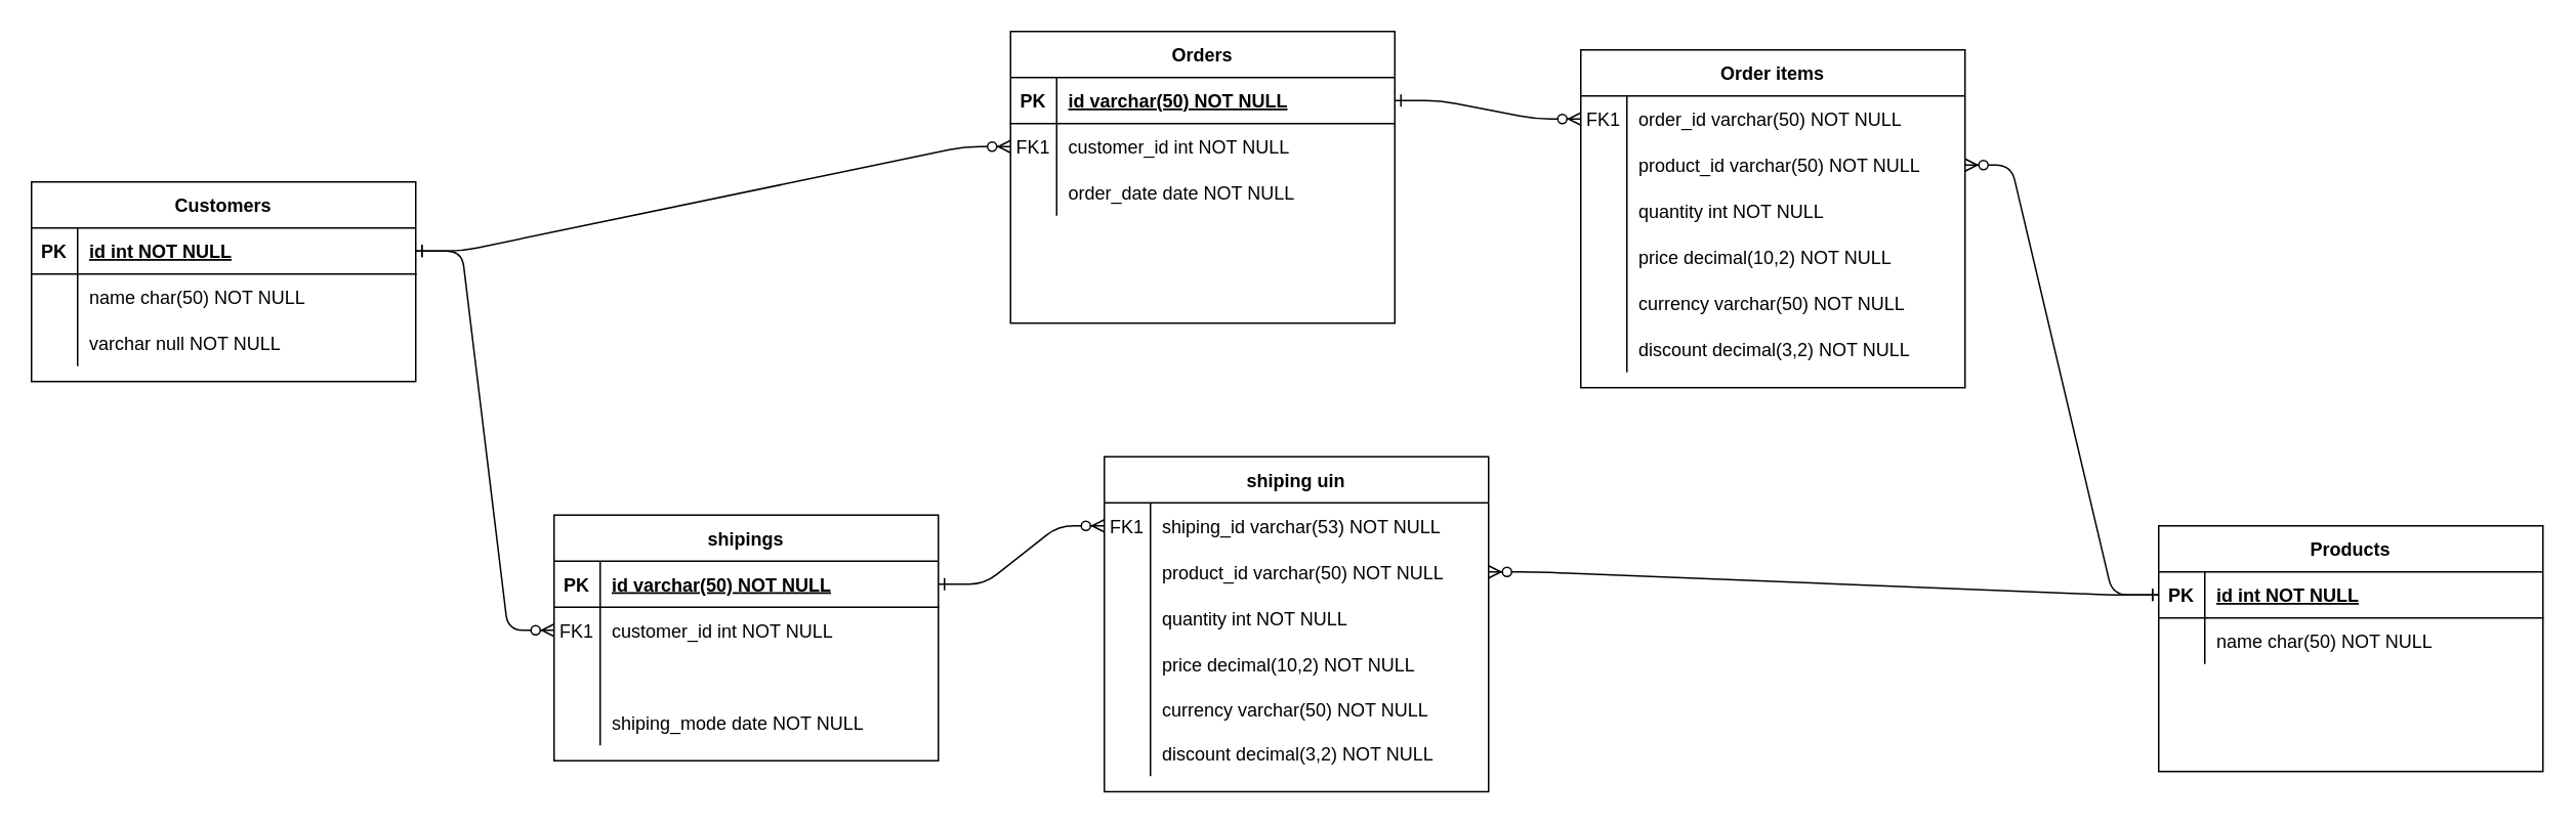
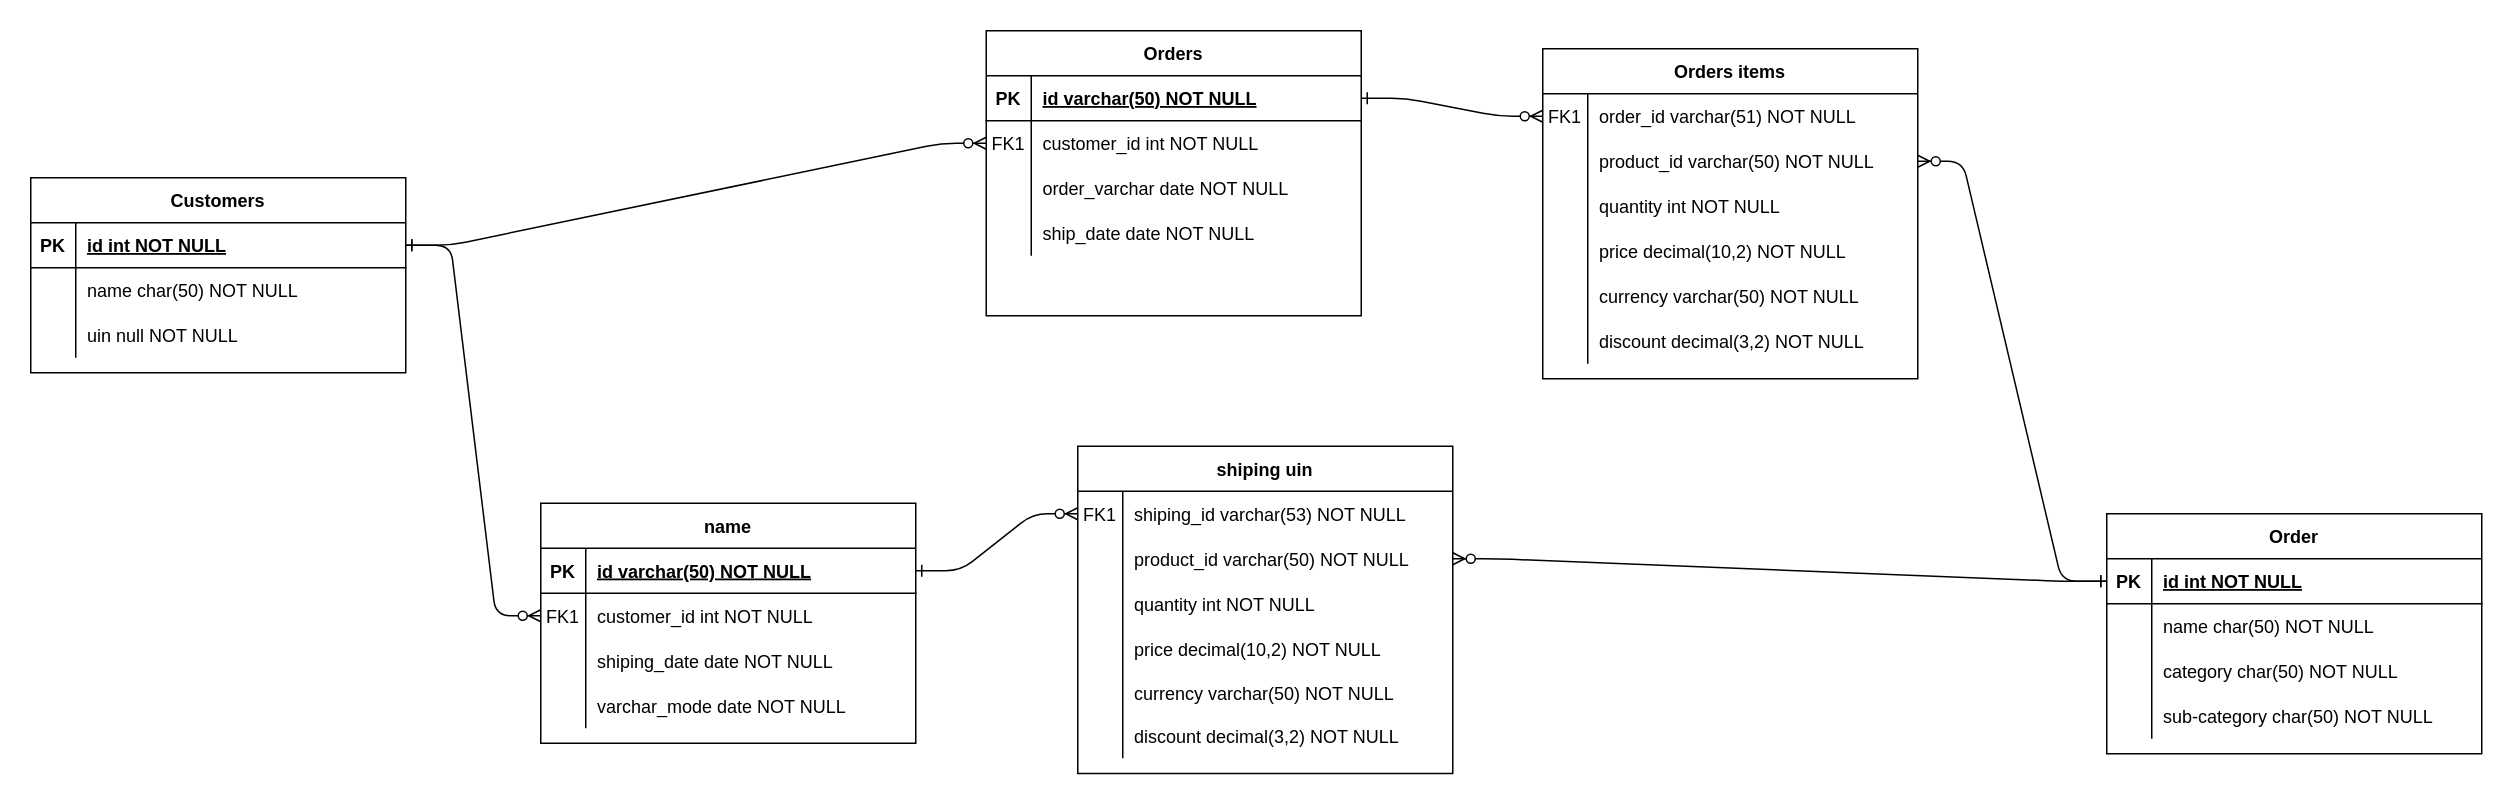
- <mxCell id="19" value="Order items" style="shape=table;startSize=30;container=1;collapsible=1;childLayout=tableLayout;fixedRows=1;rowLines=0;fontStyle=1;align=center;resizeLast=1;" parent="1" vertex="1"><mxGeometry x="1028" y="32" width="250" height="220" as="geometry" /></mxCell>
+ <mxCell id="19" value="Orders items" style="shape=table;startSize=30;container=1;collapsible=1;childLayout=tableLayout;fixedRows=1;rowLines=0;fontStyle=1;align=center;resizeLast=1;" parent="1" vertex="1"><mxGeometry x="1028" y="32" width="250" height="220" as="geometry" /></mxCell>
- <mxCell id="22" value="order_id varchar(50) NOT NULL" style="shape=partialRectangle;overflow=hidden;connectable=0;fillColor=none;top=0;left=0;bottom=0;right=0;align=left;spacingLeft=6;" parent="20" vertex="1"><mxGeometry x="30" width="220" height="30" as="geometry" /></mxCell>
+ <mxCell id="22" value="order_id varchar(51) NOT NULL" style="shape=partialRectangle;overflow=hidden;connectable=0;fillColor=none;top=0;left=0;bottom=0;right=0;align=left;spacingLeft=6;" parent="20" vertex="1"><mxGeometry x="30" width="220" height="30" as="geometry" /></mxCell>
- <mxCell id="13" value="order_date date NOT NULL" style="shape=partialRectangle;overflow=hidden;connectable=0;fillColor=none;top=0;left=0;bottom=0;right=0;align=left;spacingLeft=6;" parent="11" vertex="1"><mxGeometry x="30" width="220" height="30" as="geometry" /></mxCell>
+ <mxCell id="13" value="order_varchar date NOT NULL" style="shape=partialRectangle;overflow=hidden;connectable=0;fillColor=none;top=0;left=0;bottom=0;right=0;align=left;spacingLeft=6;" parent="11" vertex="1"><mxGeometry x="30" width="220" height="30" as="geometry" /></mxCell>
+ <mxCell id="16" value="ship_date date NOT NULL" style="shape=partialRectangle;overflow=hidden;connectable=0;fillColor=none;top=0;left=0;bottom=0;right=0;align=left;spacingLeft=6;" vertex="1" parent="14"><mxGeometry x="30" width="220" height="30" as="geometry" /></mxCell>
- <mxCell id="47" value="varchar null NOT NULL" style="shape=partialRectangle;overflow=hidden;connectable=0;fillColor=none;top=0;left=0;bottom=0;right=0;align=left;spacingLeft=6;" vertex="1" parent="45"><mxGeometry x="30" width="220" height="30" as="geometry" /></mxCell>
+ <mxCell id="47" value="uin null NOT NULL" style="shape=partialRectangle;overflow=hidden;connectable=0;fillColor=none;top=0;left=0;bottom=0;right=0;align=left;spacingLeft=6;" vertex="1" parent="45"><mxGeometry x="30" width="220" height="30" as="geometry" /></mxCell>
- <mxCell id="62" value="shipings" style="shape=table;startSize=30;container=1;collapsible=1;childLayout=tableLayout;fixedRows=1;rowLines=0;fontStyle=1;align=center;resizeLast=1;" vertex="1" parent="1"><mxGeometry x="360" y="335" width="250" height="160" as="geometry" /></mxCell>
+ <mxCell id="62" value="name" style="shape=table;startSize=30;container=1;collapsible=1;childLayout=tableLayout;fixedRows=1;rowLines=0;fontStyle=1;align=center;resizeLast=1;" vertex="1" parent="1"><mxGeometry x="360" y="335" width="250" height="160" as="geometry" /></mxCell>
- <mxCell id="48" value="Products" style="shape=table;startSize=30;container=1;collapsible=1;childLayout=tableLayout;fixedRows=1;rowLines=0;fontStyle=1;align=center;resizeLast=1;" vertex="1" parent="1"><mxGeometry x="1404" y="342" width="250" height="160" as="geometry"><mxRectangle x="40" y="190" width="100" height="30" as="alternateBounds" /></mxGeometry></mxCell>
+ <mxCell id="48" value="Order" style="shape=table;startSize=30;container=1;collapsible=1;childLayout=tableLayout;fixedRows=1;rowLines=0;fontStyle=1;align=center;resizeLast=1;" vertex="1" parent="1"><mxGeometry x="1404" y="342" width="250" height="160" as="geometry"><mxRectangle x="40" y="190" width="100" height="30" as="alternateBounds" /></mxGeometry></mxCell>
+ <mxCell id="71" value="shiping_date date NOT NULL" style="shape=partialRectangle;overflow=hidden;connectable=0;fillColor=none;top=0;left=0;bottom=0;right=0;align=left;spacingLeft=6;" vertex="1" parent="69"><mxGeometry x="30" width="220" height="30" as="geometry" /></mxCell>
+ <mxCell id="57" value="category char(50) NOT NULL" style="shape=partialRectangle;overflow=hidden;connectable=0;fillColor=none;top=0;left=0;bottom=0;right=0;align=left;spacingLeft=6;" vertex="1" parent="55"><mxGeometry x="30" width="220" height="30" as="geometry" /></mxCell>
- <mxCell id="74" value="shiping_mode date NOT NULL" style="shape=partialRectangle;overflow=hidden;connectable=0;fillColor=none;top=0;left=0;bottom=0;right=0;align=left;spacingLeft=6;" vertex="1" parent="72"><mxGeometry x="30" width="220" height="30" as="geometry" /></mxCell>
+ <mxCell id="74" value="varchar_mode date NOT NULL" style="shape=partialRectangle;overflow=hidden;connectable=0;fillColor=none;top=0;left=0;bottom=0;right=0;align=left;spacingLeft=6;" vertex="1" parent="72"><mxGeometry x="30" width="220" height="30" as="geometry" /></mxCell>
+ <mxCell id="60" value="sub-category char(50) NOT NULL" style="shape=partialRectangle;overflow=hidden;connectable=0;fillColor=none;top=0;left=0;bottom=0;right=0;align=left;spacingLeft=6;" vertex="1" parent="58"><mxGeometry x="30" width="220" height="30" as="geometry" /></mxCell>
